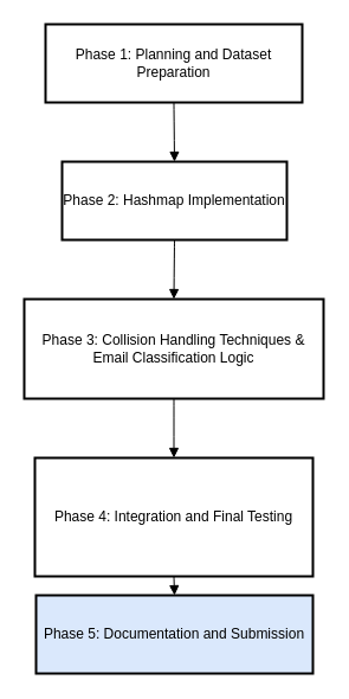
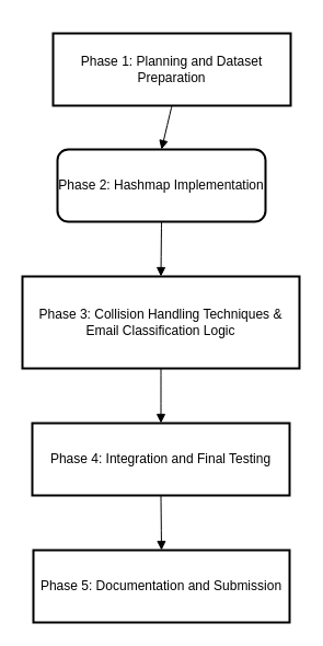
- <mxCell id="2" value="Phase 1: Planning and Dataset Preparation" style="whiteSpace=wrap;strokeWidth=2;labelBackgroundColor=none;" parent="1" vertex="1"><mxGeometry x="38" y="20" width="217" height="66" as="geometry" /></mxCell>
+ <mxCell id="2" value="Phase 1: Planning and Dataset Preparation" style="whiteSpace=wrap;strokeWidth=2;labelBackgroundColor=none;" parent="1" vertex="1"><mxGeometry x="48" y="30" width="217" height="66" as="geometry" /></mxCell>
- <mxCell id="3" value="Phase 2: Hashmap Implementation" style="whiteSpace=wrap;strokeWidth=2;labelBackgroundColor=none;" parent="1" vertex="1"><mxGeometry x="52" y="136" width="190" height="66" as="geometry" /></mxCell>
+ <mxCell id="3" value="Phase 2: Hashmap Implementation" style="whiteSpace=wrap;strokeWidth=2;labelBackgroundColor=none;rounded=1;" parent="1" vertex="1"><mxGeometry x="52" y="136" width="190" height="66" as="geometry" /></mxCell>
- <mxCell id="5" value="Phase 4: Integration and Final Testing" style="whiteSpace=wrap;strokeWidth=2;labelBackgroundColor=none;" parent="1" vertex="1"><mxGeometry x="29" y="386" width="235" height="100" as="geometry" /></mxCell>
+ <mxCell id="5" value="Phase 4: Integration and Final Testing" style="whiteSpace=wrap;strokeWidth=2;labelBackgroundColor=none;" parent="1" vertex="1"><mxGeometry x="29" y="386" width="235" height="66" as="geometry" /></mxCell>
- <mxCell id="6" value="Phase 5: Documentation and Submission" style="whiteSpace=wrap;strokeWidth=2;labelBackgroundColor=none;fillColor=#dae8fc;" parent="1" vertex="1"><mxGeometry x="30" y="502" width="234" height="66" as="geometry" /></mxCell>
+ <mxCell id="6" value="Phase 5: Documentation and Submission" style="whiteSpace=wrap;strokeWidth=2;labelBackgroundColor=none;" parent="1" vertex="1"><mxGeometry x="30" y="502" width="234" height="66" as="geometry" /></mxCell>
